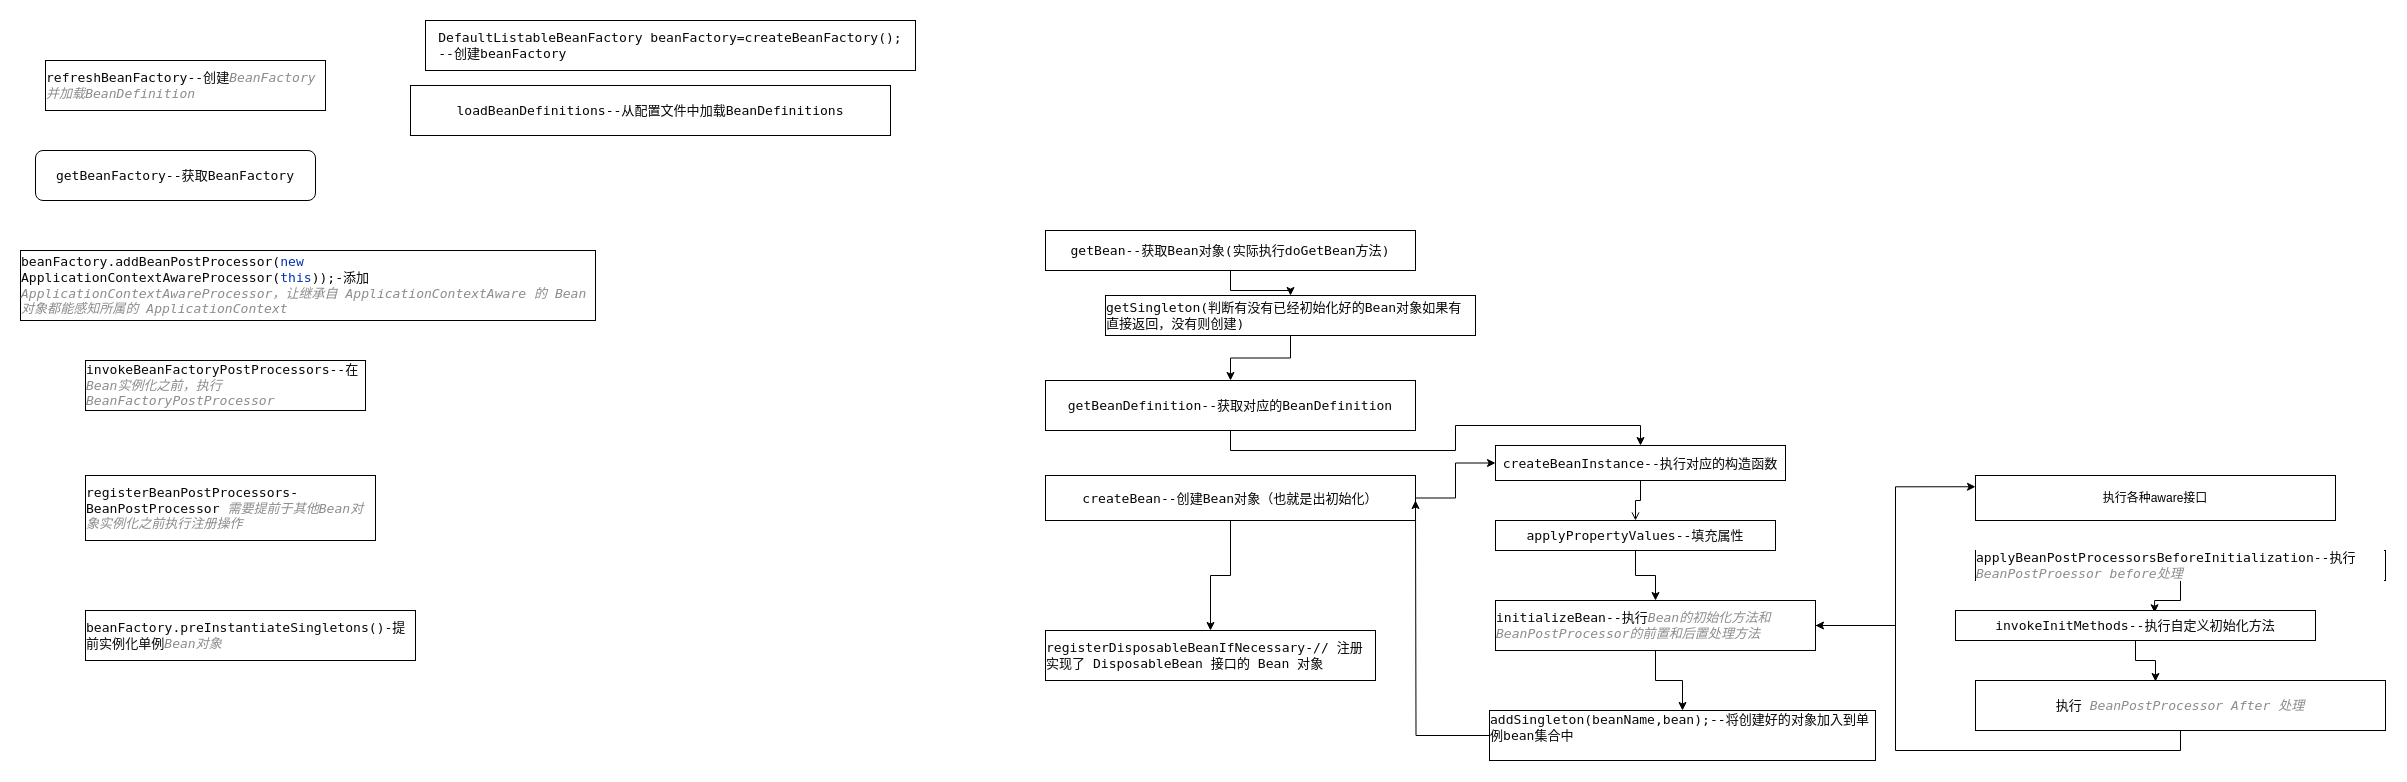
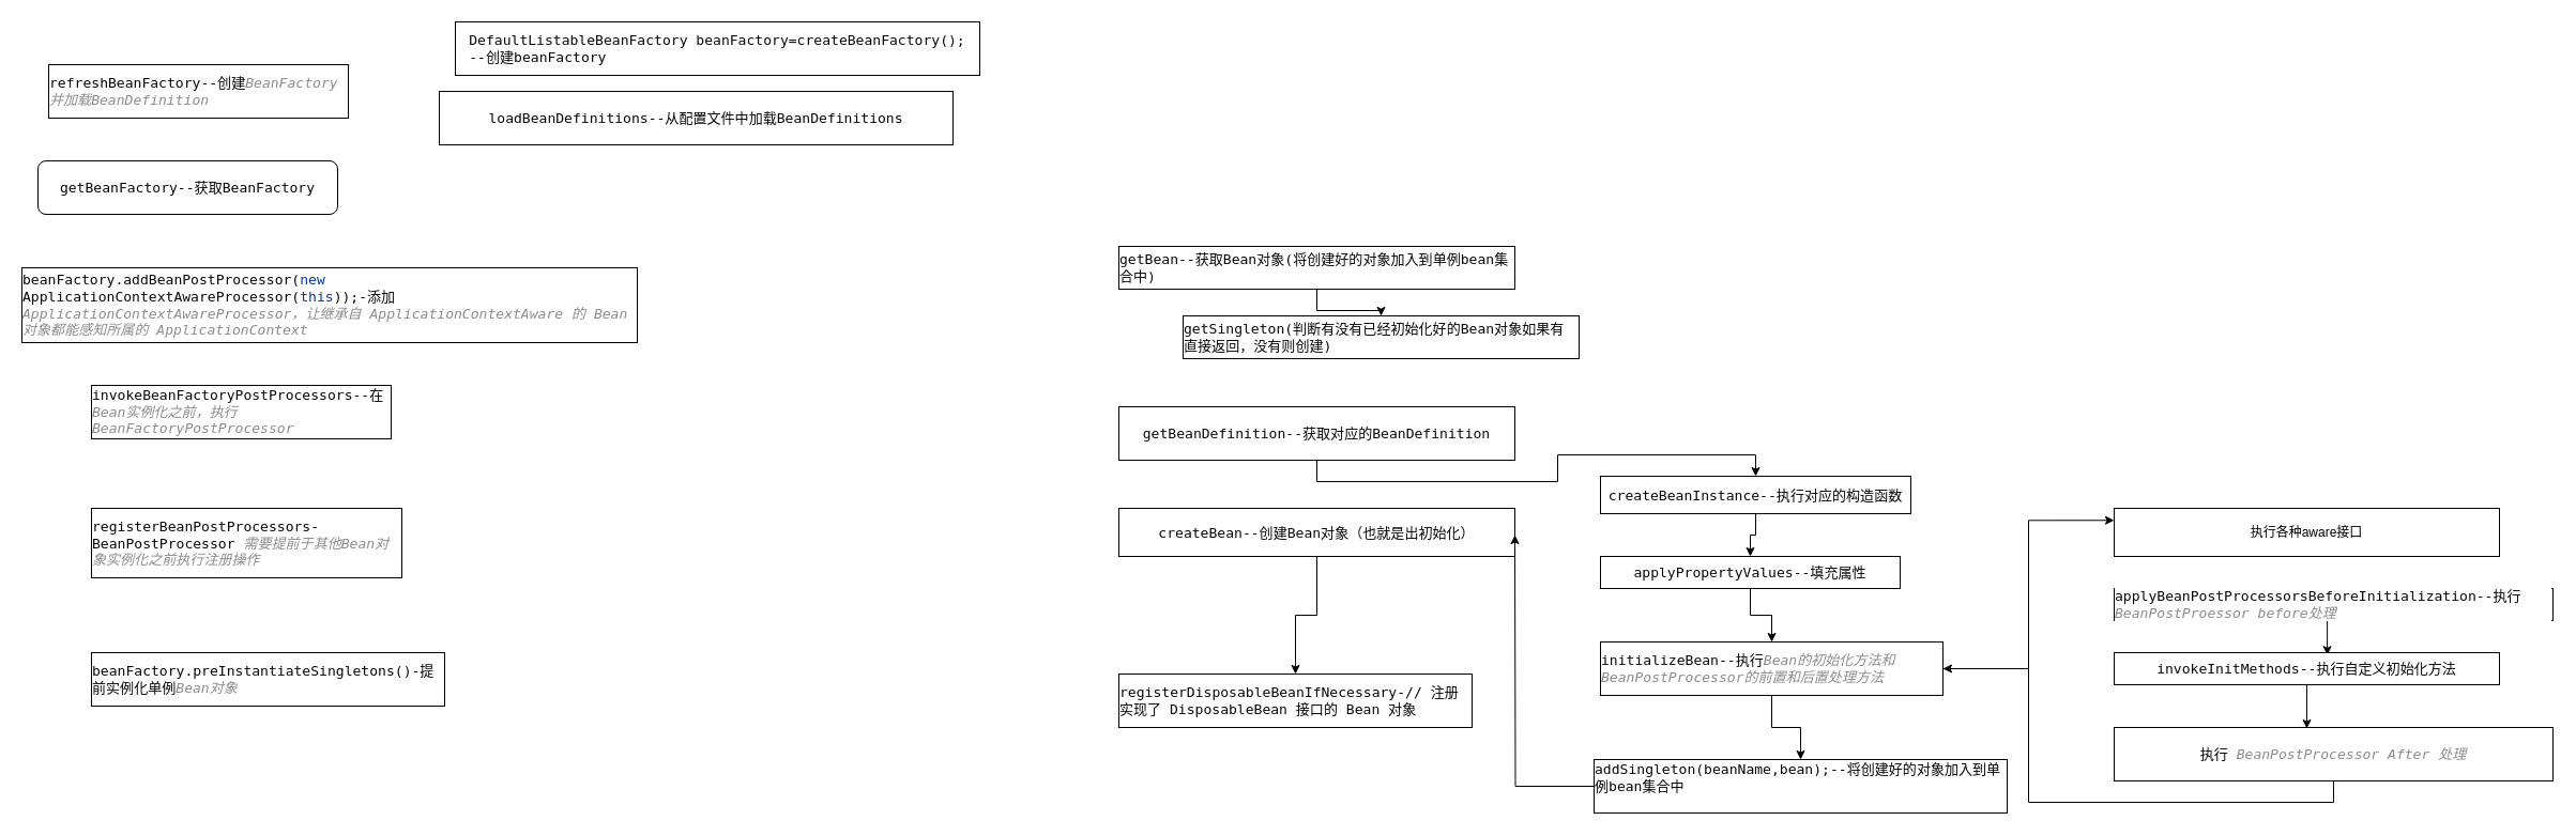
- <mxCell id="10" value="&lt;div style=&quot;text-align: start; background-color: rgb(255, 255, 255); color: rgb(8, 8, 8); font-family: &amp;quot;JetBrains Mono&amp;quot;, monospace; font-size: 9.8pt;&quot;&gt;getBean--获取Bean对象(实际执行doGetBean方法&lt;span style=&quot;font-size: 9.8pt;&quot;&gt;)&lt;/span&gt;&lt;/div&gt;" style="rounded=0;whiteSpace=wrap;html=1;" vertex="1" parent="1"><mxGeometry x="1045" y="230" width="370" height="40" as="geometry" /></mxCell>
+ <mxCell id="10" value="&lt;div style=&quot;text-align: start; background-color: rgb(255, 255, 255); color: rgb(8, 8, 8); font-family: &amp;quot;JetBrains Mono&amp;quot;, monospace; font-size: 9.8pt;&quot;&gt;getBean--获取Bean对象(将创建好的对象加入到单例bean集合中&lt;span style=&quot;font-size: 9.8pt;&quot;&gt;)&lt;/span&gt;&lt;/div&gt;" style="rounded=0;whiteSpace=wrap;html=1;" vertex="1" parent="1"><mxGeometry x="1045" y="230" width="370" height="40" as="geometry" /></mxCell>
- <mxCell id="11" style="edgeStyle=orthogonalEdgeStyle;rounded=0;orthogonalLoop=1;jettySize=auto;html=1;exitX=0.5;exitY=1;exitDx=0;exitDy=0;" edge="1" parent="1" source="12" target="14"><mxGeometry relative="1" as="geometry" /></mxCell>
- <mxCell id="16" style="edgeStyle=orthogonalEdgeStyle;rounded=0;orthogonalLoop=1;jettySize=auto;html=1;exitX=1;exitY=0.5;exitDx=0;exitDy=0;entryX=0;entryY=0.5;entryDx=0;entryDy=0;" edge="1" parent="1" source="17" target="19"><mxGeometry relative="1" as="geometry" /></mxCell>
- <mxCell id="18" style="edgeStyle=orthogonalEdgeStyle;rounded=0;orthogonalLoop=1;jettySize=auto;html=1;exitX=0.5;exitY=1;exitDx=0;exitDy=0;entryX=0.5;entryY=0;entryDx=0;entryDy=0;endArrow=open;" edge="1" parent="1" source="19" target="21"><mxGeometry relative="1" as="geometry" /></mxCell>
+ <mxCell id="18" style="edgeStyle=orthogonalEdgeStyle;rounded=0;orthogonalLoop=1;jettySize=auto;html=1;exitX=0.5;exitY=1;exitDx=0;exitDy=0;entryX=0.5;entryY=0;entryDx=0;entryDy=0;" edge="1" parent="1" source="19" target="21"><mxGeometry relative="1" as="geometry" /></mxCell>
- <mxCell id="28" value="&lt;div style=&quot;text-align: start; background-color: rgb(255, 255, 255); color: rgb(8, 8, 8); font-family: &amp;quot;JetBrains Mono&amp;quot;, monospace; font-size: 9.8pt;&quot;&gt;invokeInitMethods--执行自定义初始化方法&lt;/div&gt;" style="rounded=0;whiteSpace=wrap;html=1;" vertex="1" parent="1"><mxGeometry x="1955" y="610" width="360" height="30" as="geometry" /></mxCell>
+ <mxCell id="28" value="&lt;div style=&quot;text-align: start; background-color: rgb(255, 255, 255); color: rgb(8, 8, 8); font-family: &amp;quot;JetBrains Mono&amp;quot;, monospace; font-size: 9.8pt;&quot;&gt;invokeInitMethods--执行自定义初始化方法&lt;/div&gt;" style="rounded=0;whiteSpace=wrap;html=1;" vertex="1" parent="1"><mxGeometry x="1975" y="610" width="360" height="30" as="geometry" /></mxCell>
